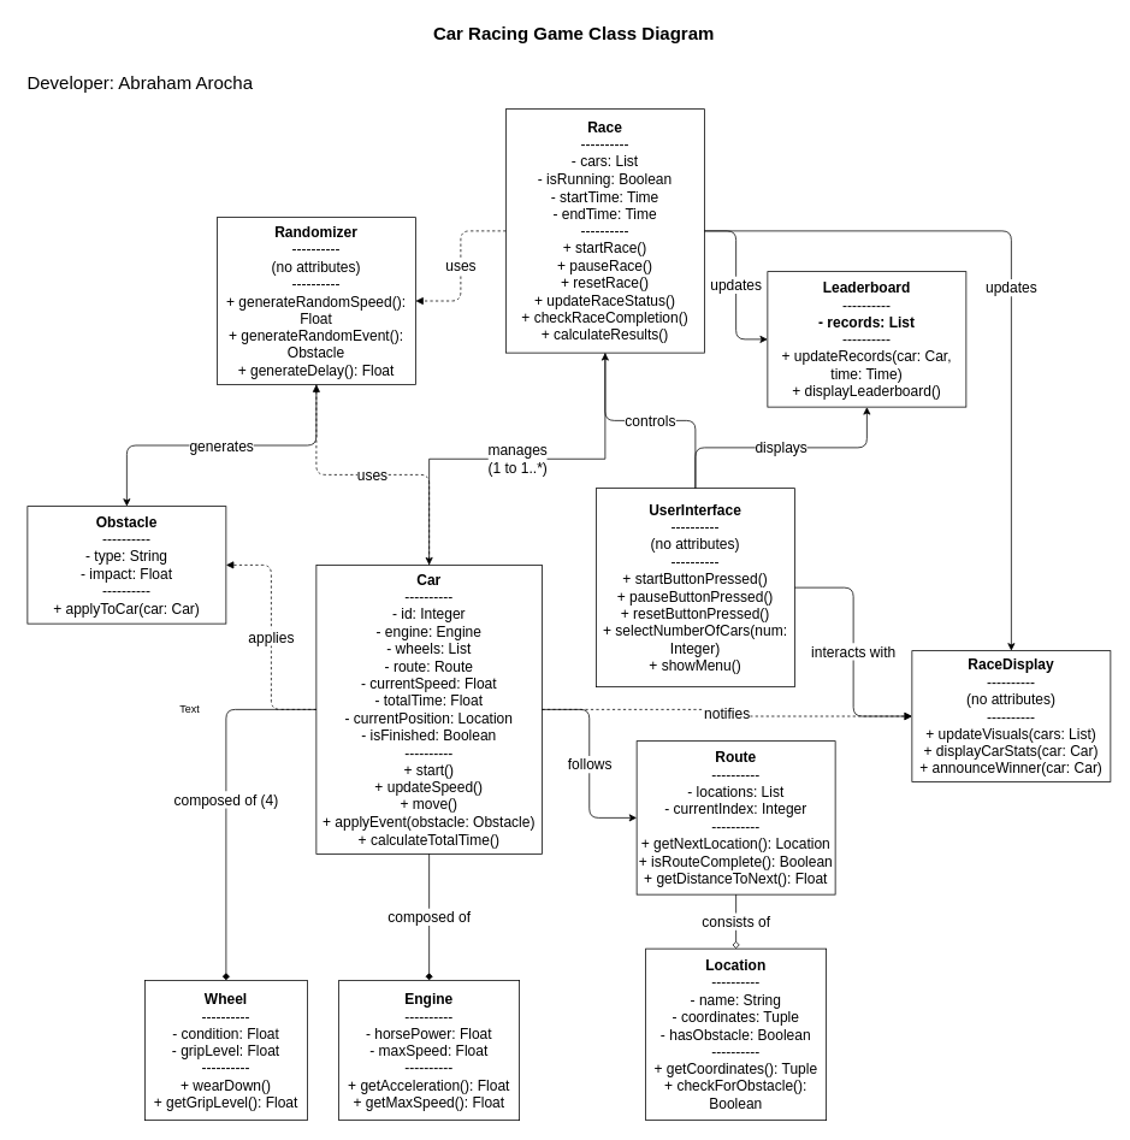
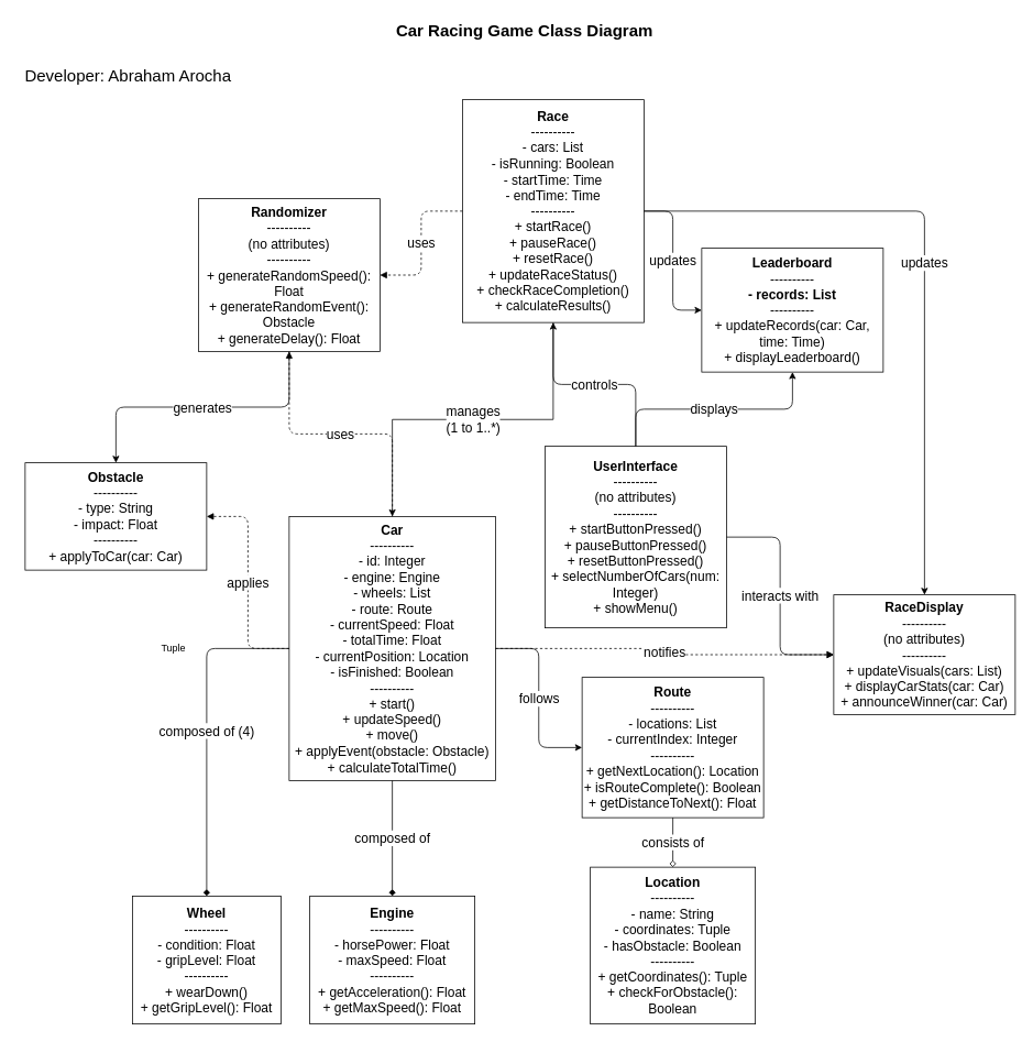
- <mxCell id="28" value="Text" style="text;html=1;align=center;verticalAlign=middle;whiteSpace=wrap;rounded=0;" vertex="1" parent="1"><mxGeometry x="180" y="770" width="60" height="30" as="geometry" /></mxCell>
+ <mxCell id="28" value="Tuple" style="text;html=1;align=center;verticalAlign=middle;whiteSpace=wrap;rounded=0;" vertex="1" parent="1"><mxGeometry x="180" y="770" width="60" height="30" as="geometry" /></mxCell>
